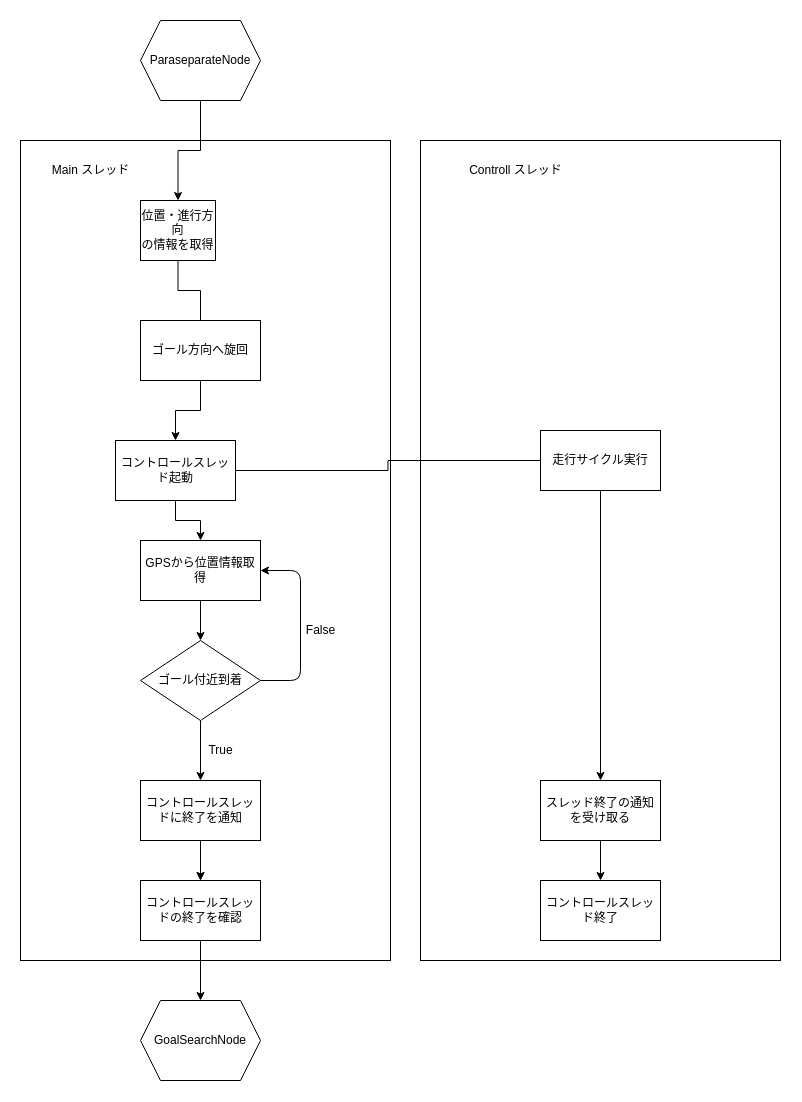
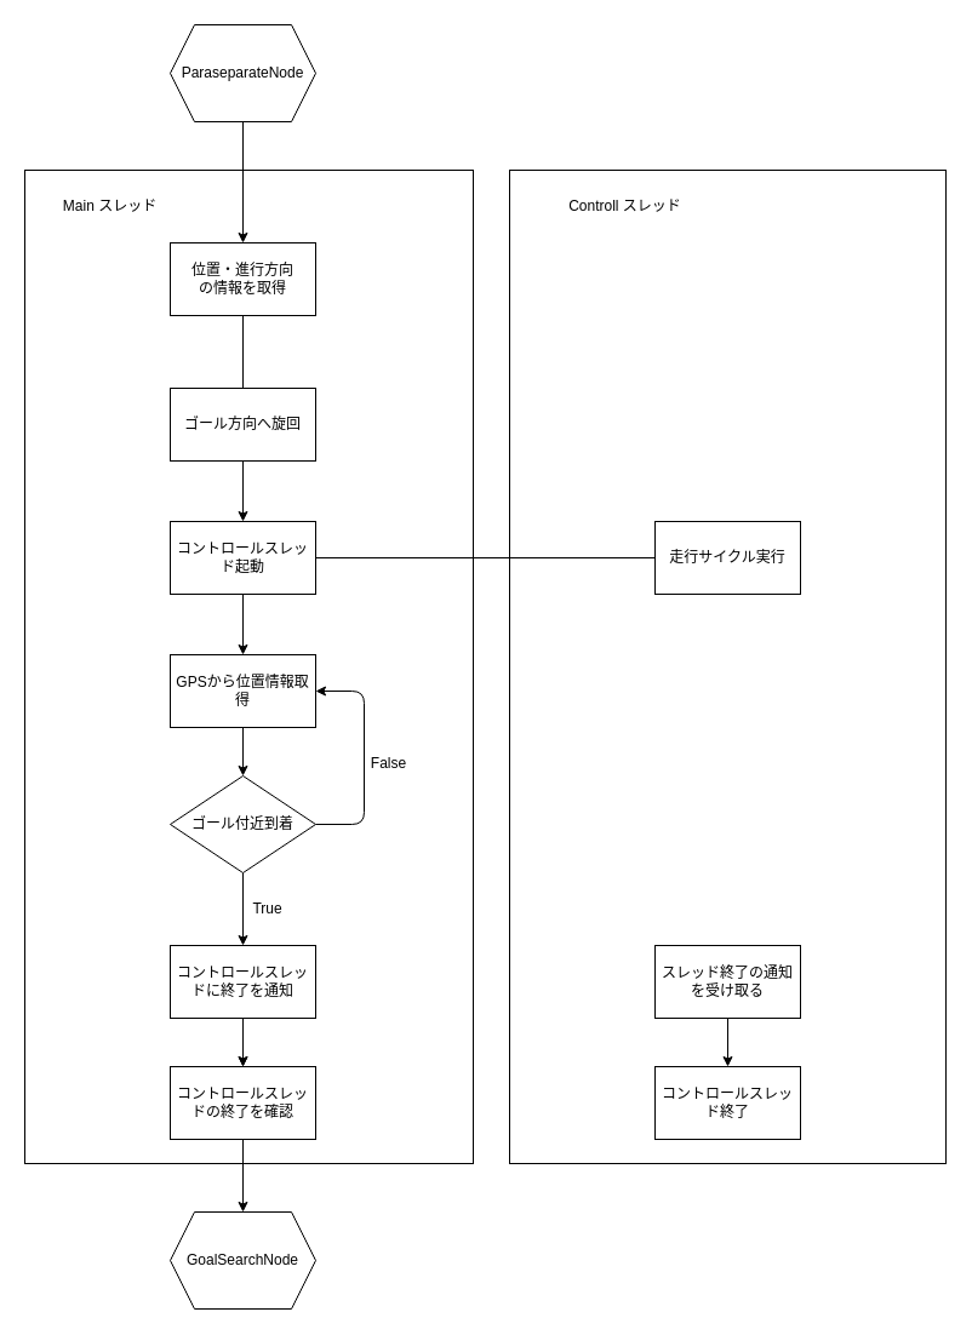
- <mxCell id="28" value="位置・進行方向&lt;br&gt;の情報を取得" style="rounded=0;whiteSpace=wrap;html=1;" vertex="1" parent="1"><mxGeometry x="140" y="200" width="75" height="60" as="geometry" /></mxCell>
+ <mxCell id="28" value="位置・進行方向&lt;br&gt;の情報を取得" style="rounded=0;whiteSpace=wrap;html=1;" vertex="1" parent="1"><mxGeometry x="140" y="200" width="120" height="60" as="geometry" /></mxCell>
- <mxCell id="18" value="コントロールスレッド起動" style="whiteSpace=wrap;html=1;" parent="1" vertex="1"><mxGeometry x="115" y="440" width="120" height="60" as="geometry" /></mxCell>
+ <mxCell id="18" value="コントロールスレッド起動" style="whiteSpace=wrap;html=1;" parent="1" vertex="1"><mxGeometry x="140" y="430" width="120" height="60" as="geometry" /></mxCell>
- <mxCell id="14" value="" style="edgeStyle=orthogonalEdgeStyle;rounded=0;orthogonalLoop=1;jettySize=auto;html=1;" parent="1" source="15" target="21" edge="1"><mxGeometry relative="1" as="geometry" /></mxCell>
